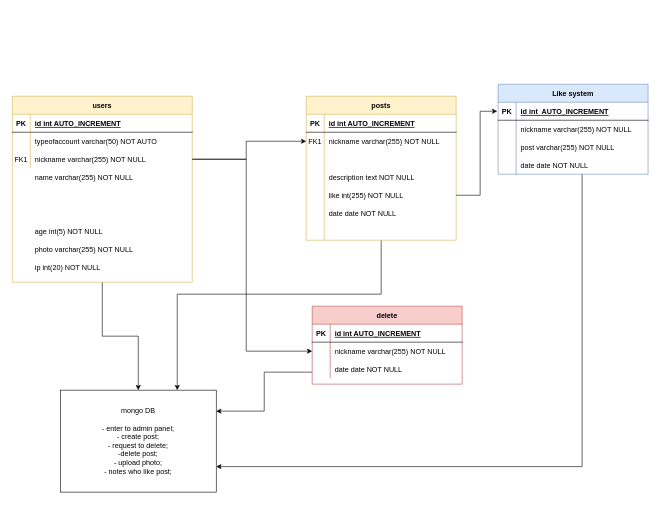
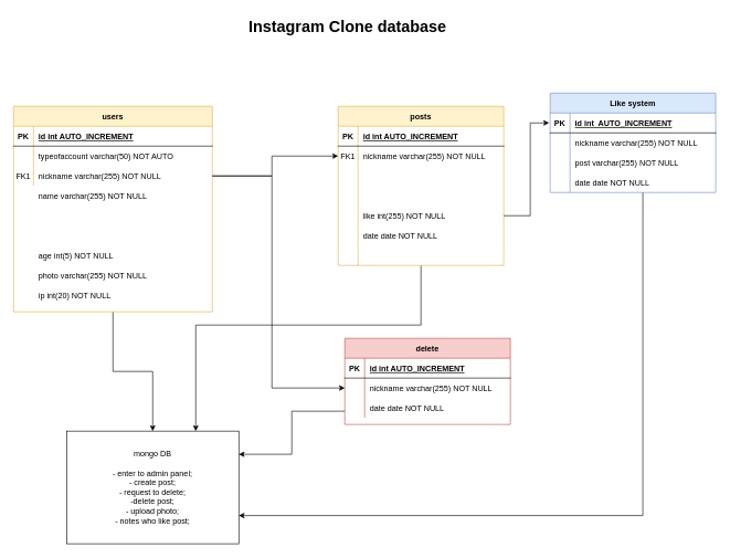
+ <mxCell id="68" value="&lt;h1&gt;Instagram Clone database&lt;br&gt;&lt;/h1&gt;&lt;p&gt;&lt;br&gt;&lt;/p&gt;" style="text;html=1;strokeColor=none;fillColor=none;spacing=5;spacingTop=-20;whiteSpace=wrap;overflow=hidden;rounded=0;" vertex="1" parent="1"><mxGeometry x="370" y="20" width="400" height="60" as="geometry" /></mxCell>
- <mxCell id="14" value="description text NOT NULL" style="shape=partialRectangle;overflow=hidden;connectable=0;fillColor=none;top=0;left=0;bottom=0;right=0;align=left;spacingLeft=6;" vertex="1" parent="12"><mxGeometry x="30" width="220" height="30" as="geometry" /></mxCell>
